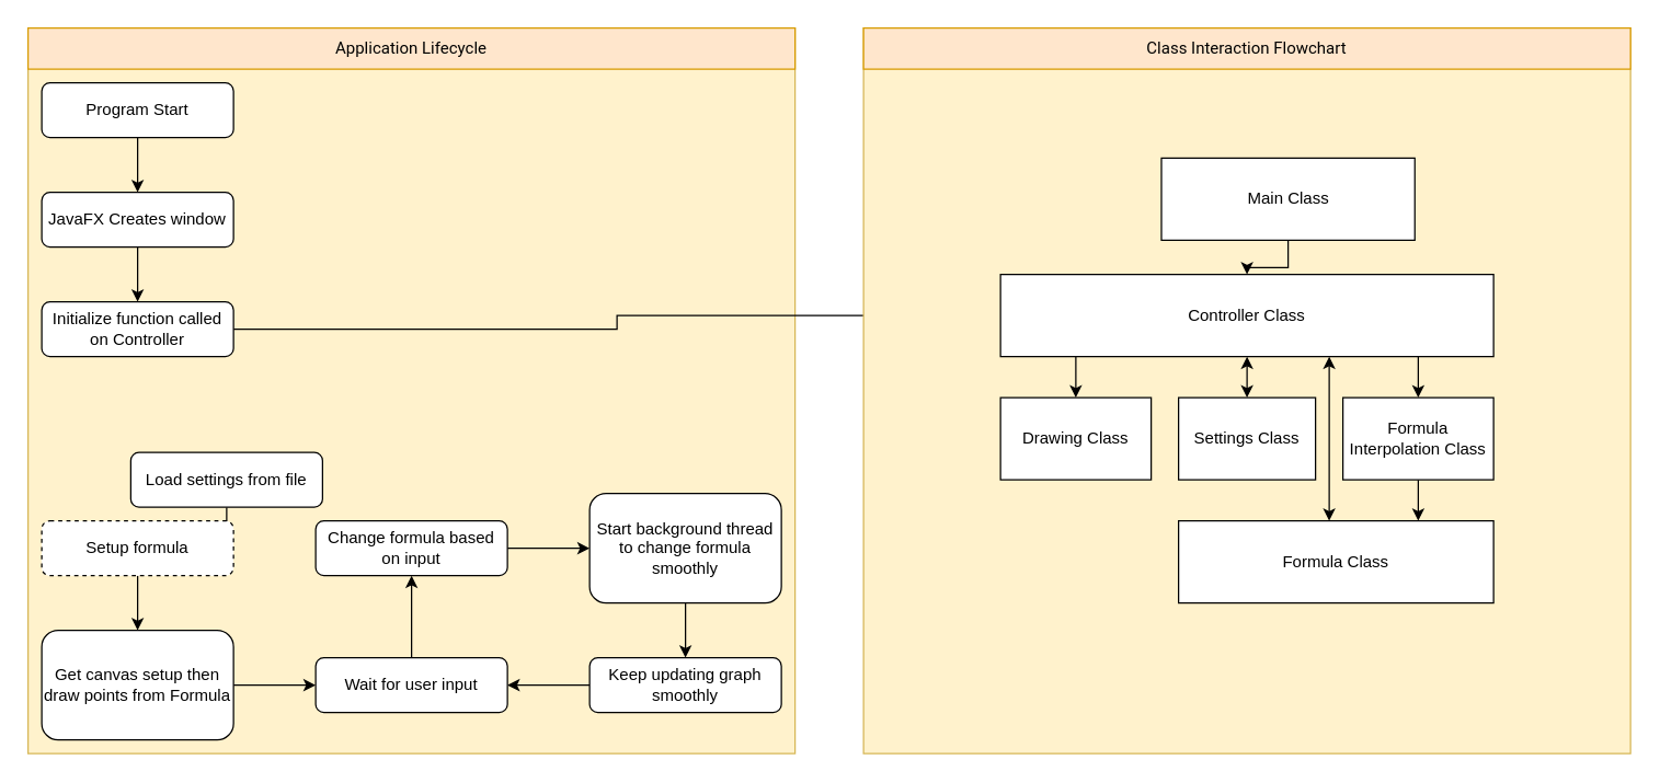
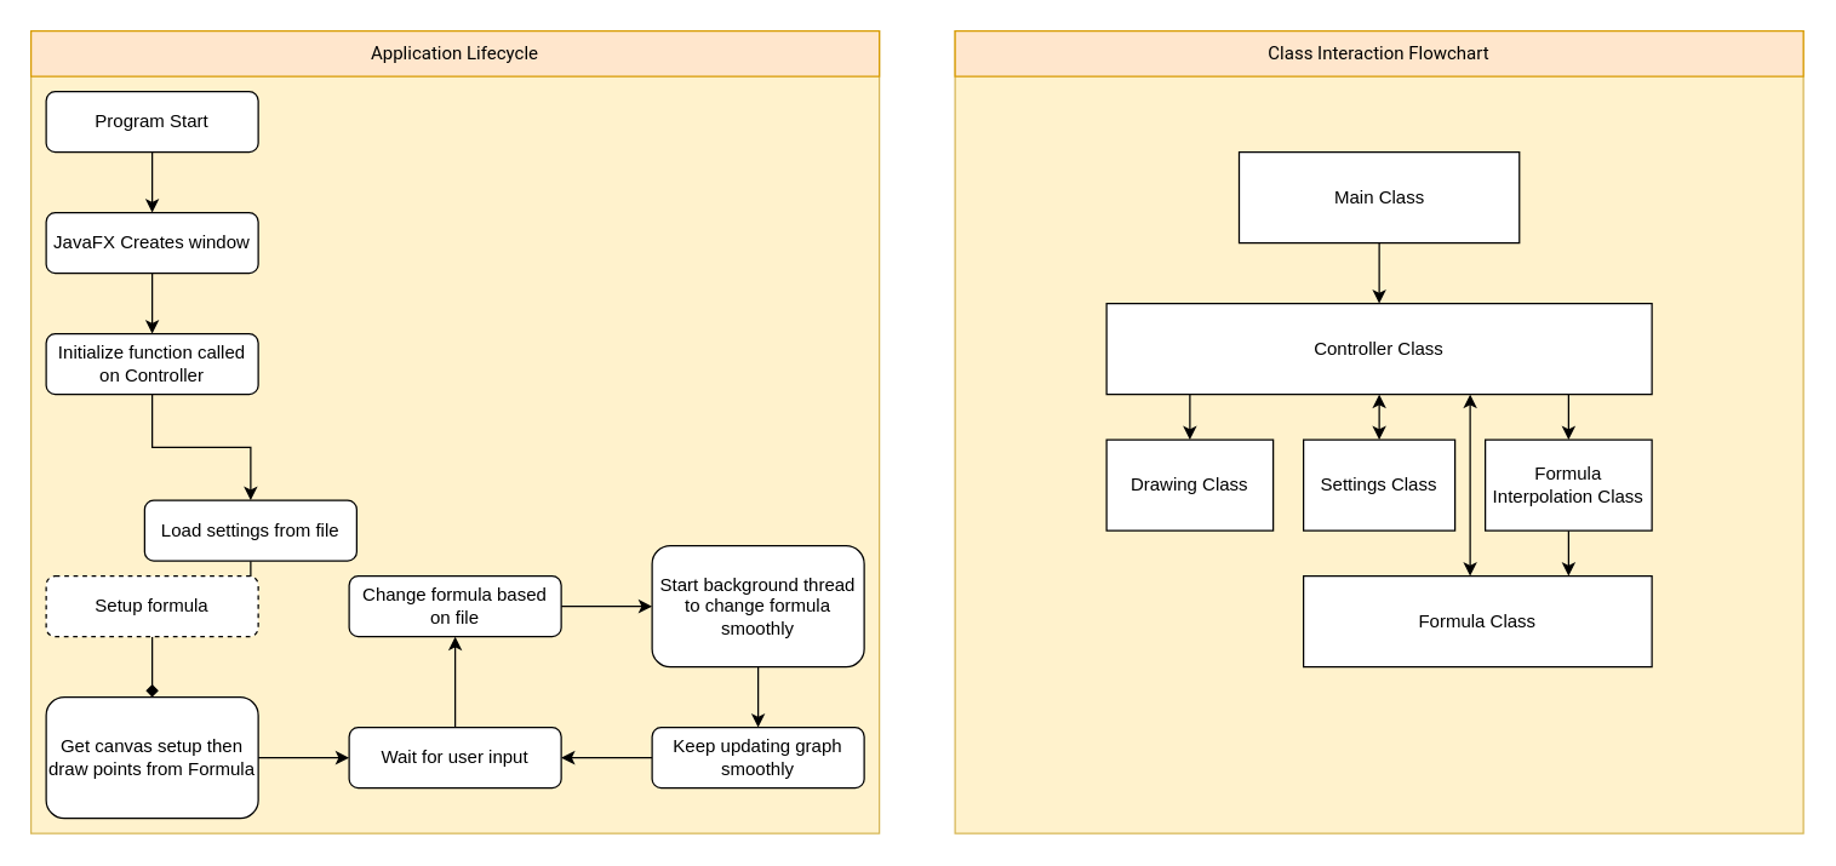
- <mxCell id="34" value="Main Class" style="rounded=0;whiteSpace=wrap;html=1;" vertex="1" parent="1"><mxGeometry x="847.5" y="115" width="185" height="60" as="geometry" /></mxCell>
+ <mxCell id="34" value="Main Class" style="rounded=0;whiteSpace=wrap;html=1;" vertex="1" parent="1"><mxGeometry x="817.5" y="100" width="185" height="60" as="geometry" /></mxCell>
- <mxCell id="13" value="" style="edgeStyle=orthogonalEdgeStyle;rounded=0;orthogonalLoop=1;jettySize=auto;html=1;" edge="1" parent="1" source="14" target="32"><mxGeometry relative="1" as="geometry" /></mxCell>
+ <mxCell id="13" value="" style="edgeStyle=orthogonalEdgeStyle;rounded=0;orthogonalLoop=1;jettySize=auto;html=1;" edge="1" parent="1" source="14" target="16"><mxGeometry relative="1" as="geometry" /></mxCell>
- <mxCell id="24" value="&lt;div&gt;Change formula based on input&lt;/div&gt;" style="rounded=1;whiteSpace=wrap;html=1;fontSize=12;glass=0;strokeWidth=1;shadow=0;" vertex="1" parent="1"><mxGeometry x="230" y="380" width="140" height="40" as="geometry" /></mxCell>
+ <mxCell id="24" value="&lt;div&gt;Change formula based on file&lt;/div&gt;" style="rounded=1;whiteSpace=wrap;html=1;fontSize=12;glass=0;strokeWidth=1;shadow=0;" vertex="1" parent="1"><mxGeometry x="230" y="380" width="140" height="40" as="geometry" /></mxCell>
- <mxCell id="17" value="" style="edgeStyle=orthogonalEdgeStyle;rounded=0;orthogonalLoop=1;jettySize=auto;html=1;" edge="1" parent="1" source="18" target="20"><mxGeometry relative="1" as="geometry" /></mxCell>
+ <mxCell id="17" value="" style="edgeStyle=orthogonalEdgeStyle;rounded=0;orthogonalLoop=1;jettySize=auto;html=1;endArrow=diamond;" edge="1" parent="1" source="18" target="20"><mxGeometry relative="1" as="geometry" /></mxCell>
